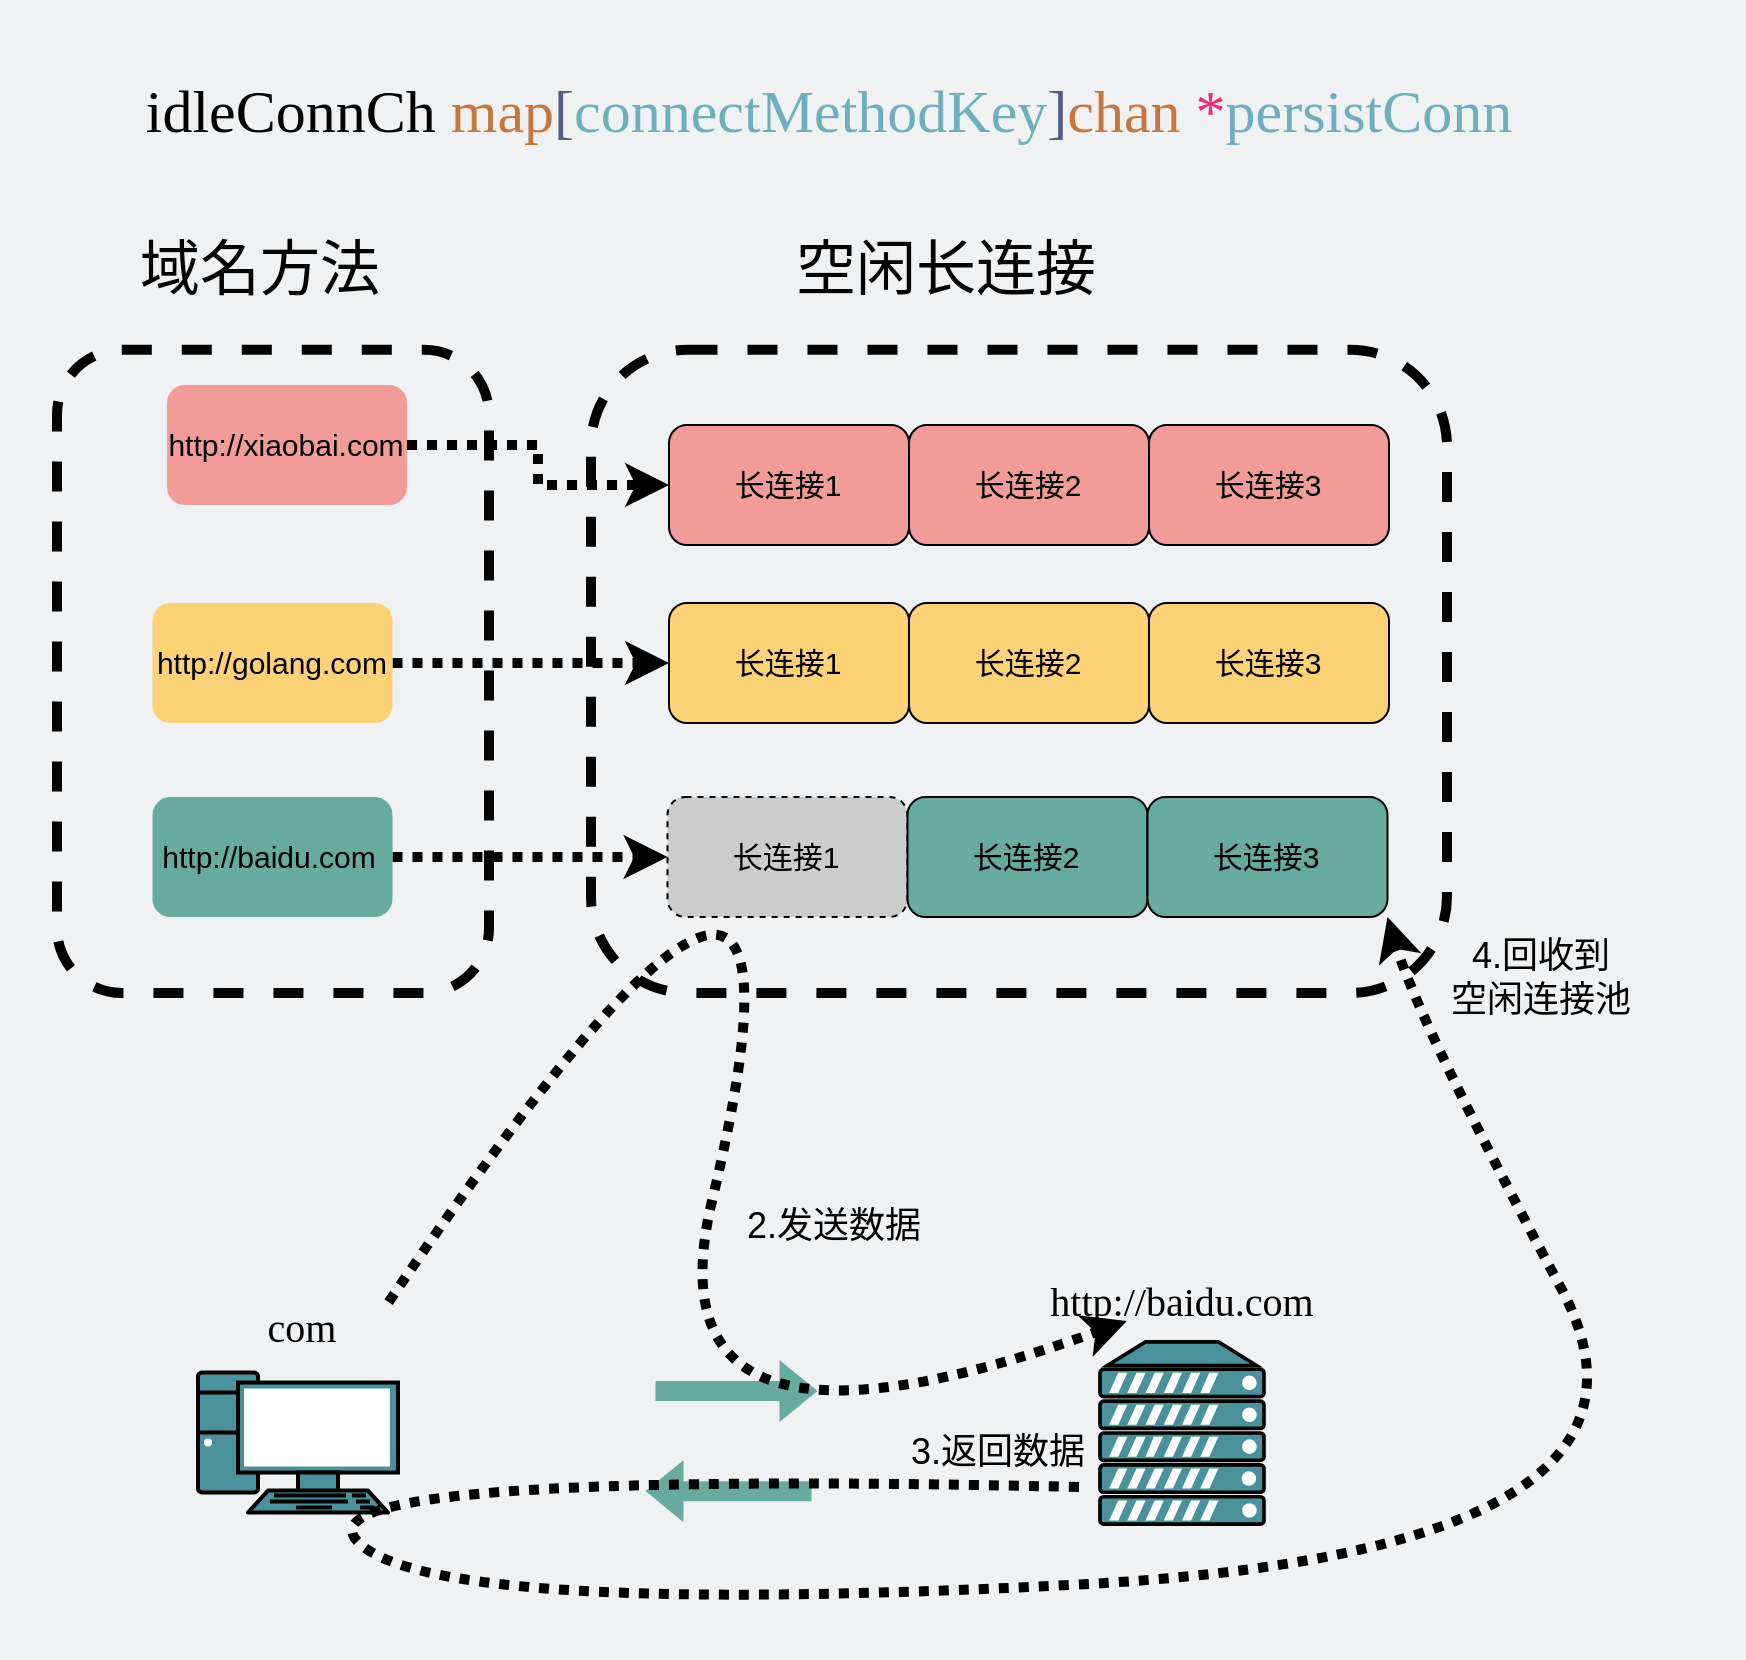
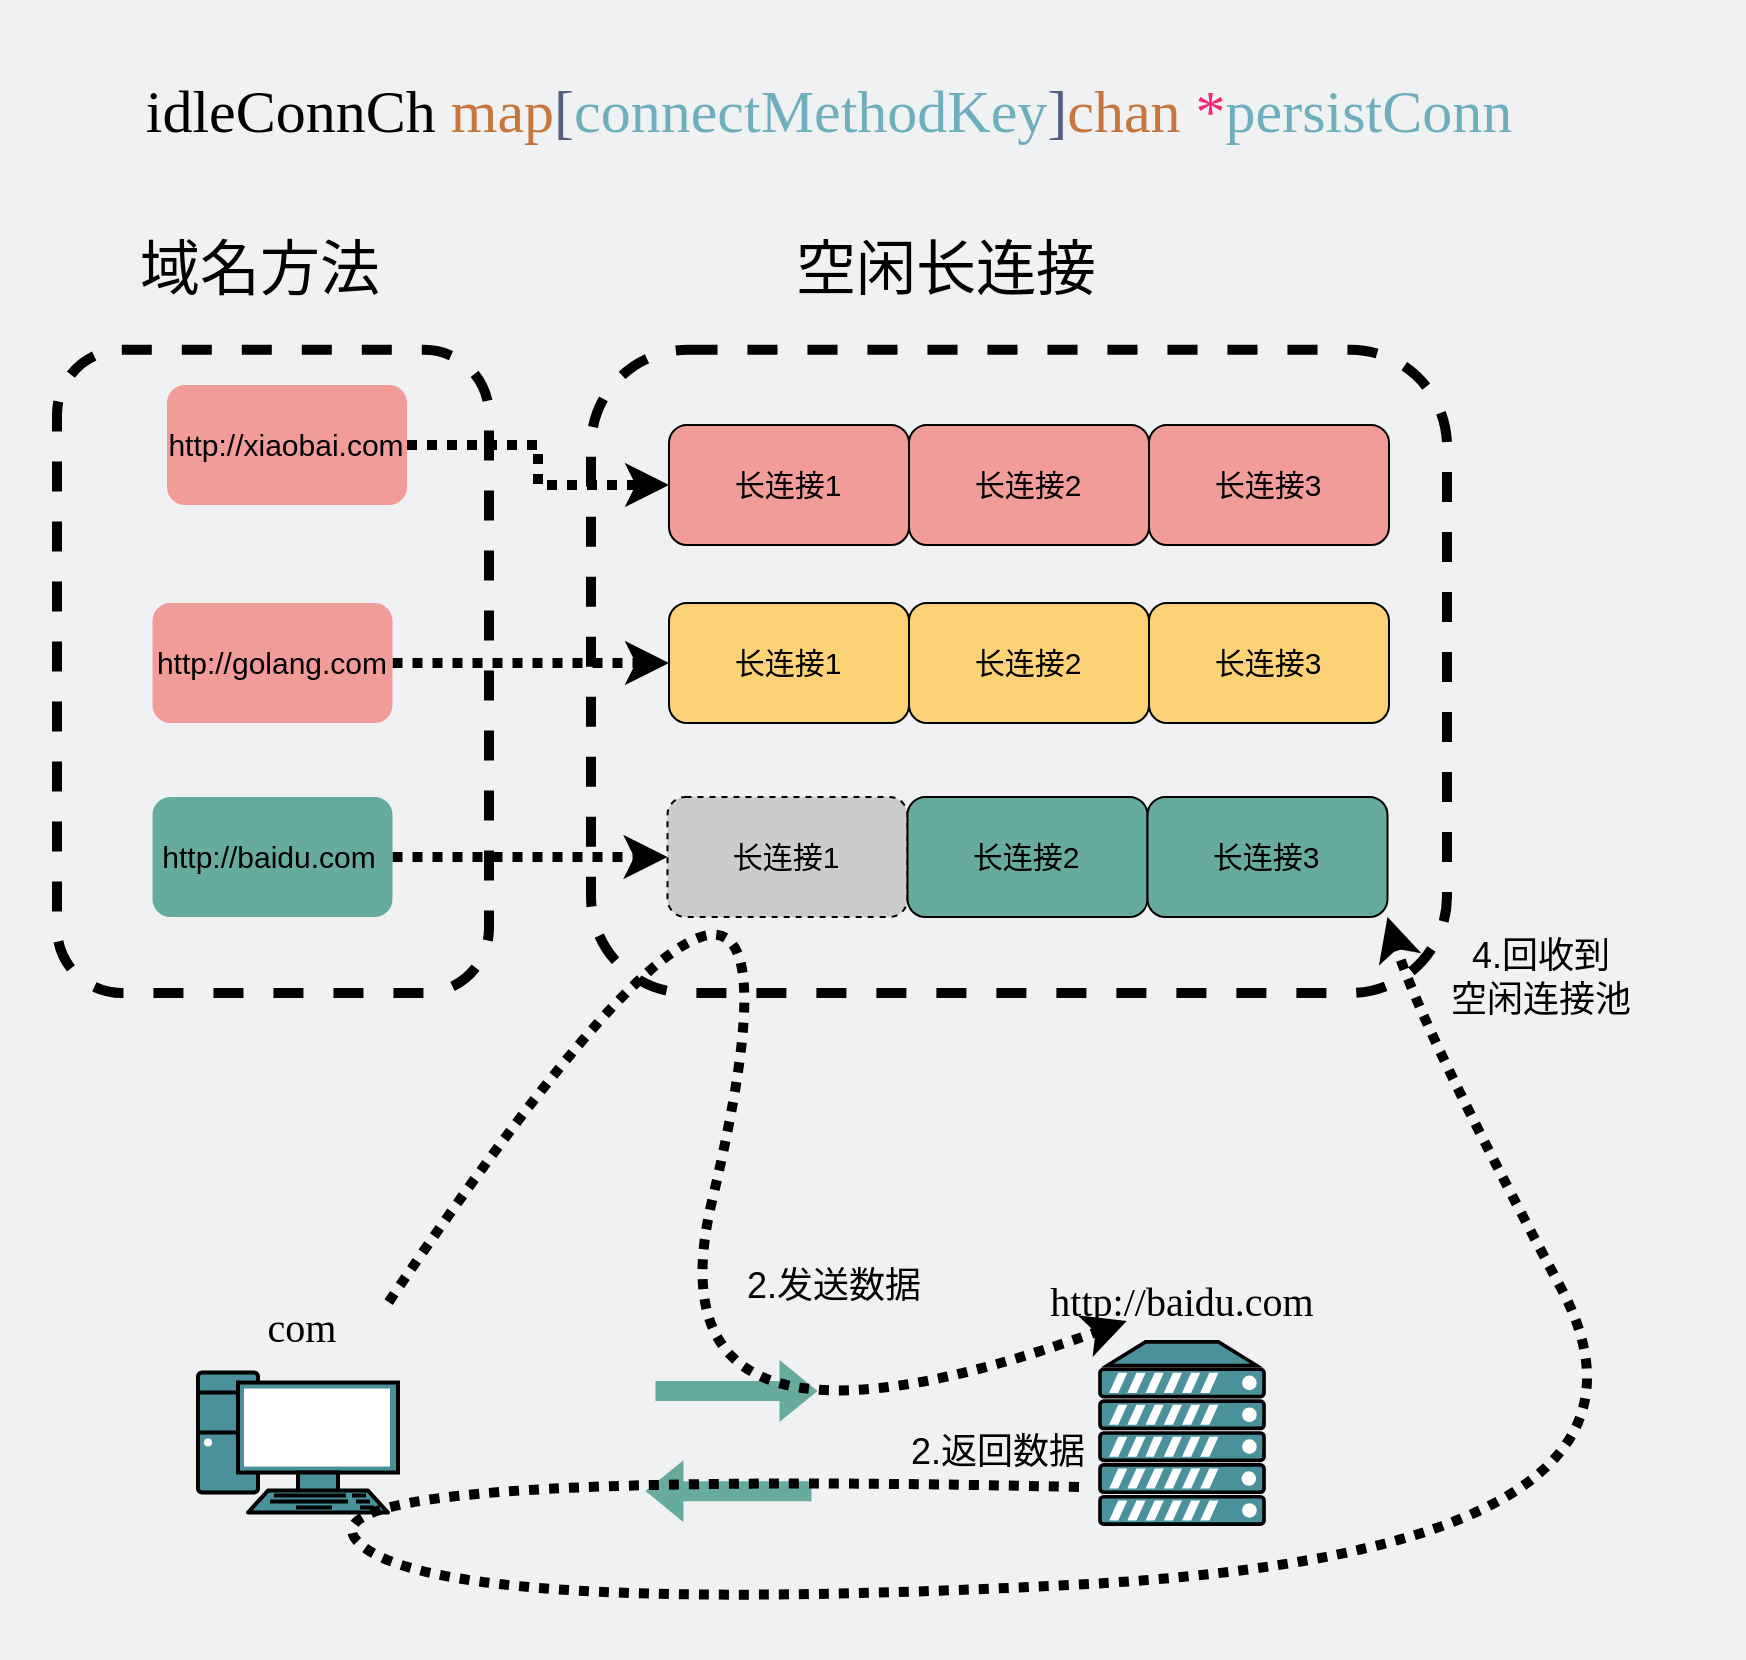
- <mxCell id="8" value="http://golang.com" style="rounded=1;whiteSpace=wrap;html=1;strokeColor=none;fillColor=#FDD276;fontSize=15;" parent="1" vertex="1"><mxGeometry x="75.75" y="301" width="120" height="60" as="geometry" /></mxCell>
+ <mxCell id="8" value="http://golang.com" style="rounded=1;whiteSpace=wrap;html=1;strokeColor=none;fillColor=#f19c99;fontSize=15;" parent="1" vertex="1"><mxGeometry x="75.75" y="301" width="120" height="60" as="geometry" /></mxCell>
- <mxCell id="30" value="&lt;font style=&quot;font-size: 18px&quot;&gt;2.发送数据&lt;/font&gt;" style="text;html=1;strokeColor=none;fillColor=none;align=center;verticalAlign=middle;whiteSpace=wrap;rounded=0;fontSize=15;" parent="1" vertex="1"><mxGeometry x="345" y="603" width="144" height="20" as="geometry" /></mxCell>
+ <mxCell id="30" value="&lt;font style=&quot;font-size: 18px&quot;&gt;2.发送数据&lt;/font&gt;" style="text;html=1;strokeColor=none;fillColor=none;align=center;verticalAlign=middle;whiteSpace=wrap;rounded=0;fontSize=15;" parent="1" vertex="1"><mxGeometry x="345" y="633" width="144" height="20" as="geometry" /></mxCell>
- <mxCell id="32" value="&lt;font style=&quot;font-size: 18px&quot;&gt;3.返回数据&lt;/font&gt;" style="text;html=1;strokeColor=none;fillColor=none;align=center;verticalAlign=middle;whiteSpace=wrap;rounded=0;fontSize=15;" parent="1" vertex="1"><mxGeometry x="427" y="716" width="144" height="20" as="geometry" /></mxCell>
+ <mxCell id="32" value="&lt;font style=&quot;font-size: 18px&quot;&gt;2.返回数据&lt;/font&gt;" style="text;html=1;strokeColor=none;fillColor=none;align=center;verticalAlign=middle;whiteSpace=wrap;rounded=0;fontSize=15;" parent="1" vertex="1"><mxGeometry x="427" y="716" width="144" height="20" as="geometry" /></mxCell>
